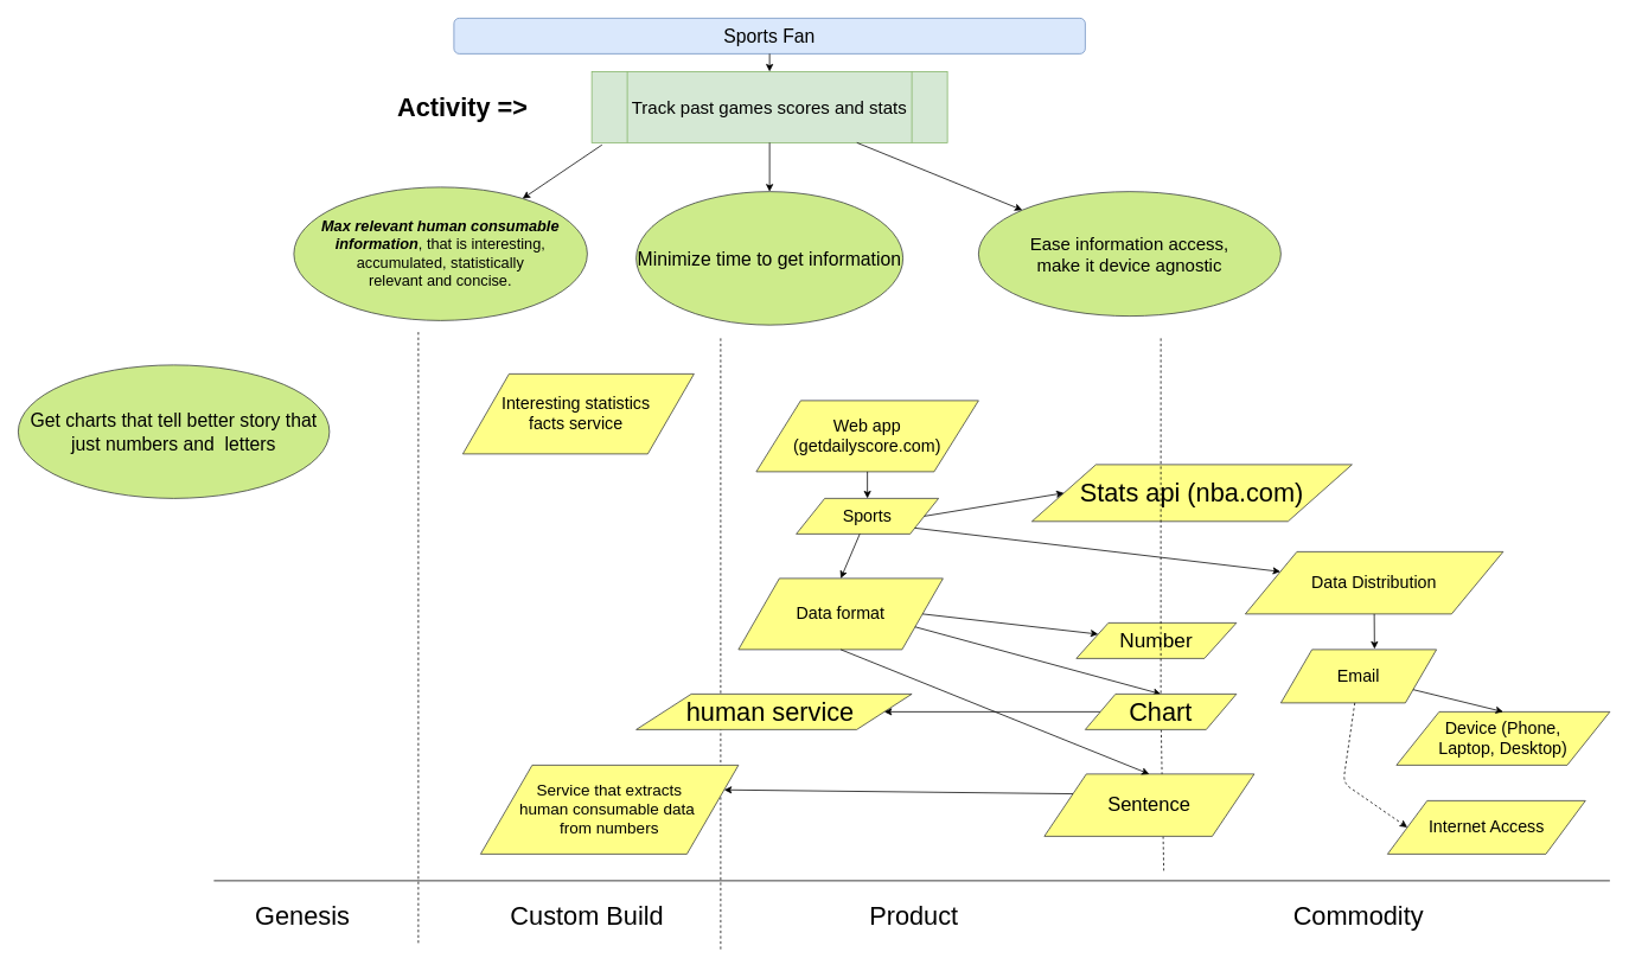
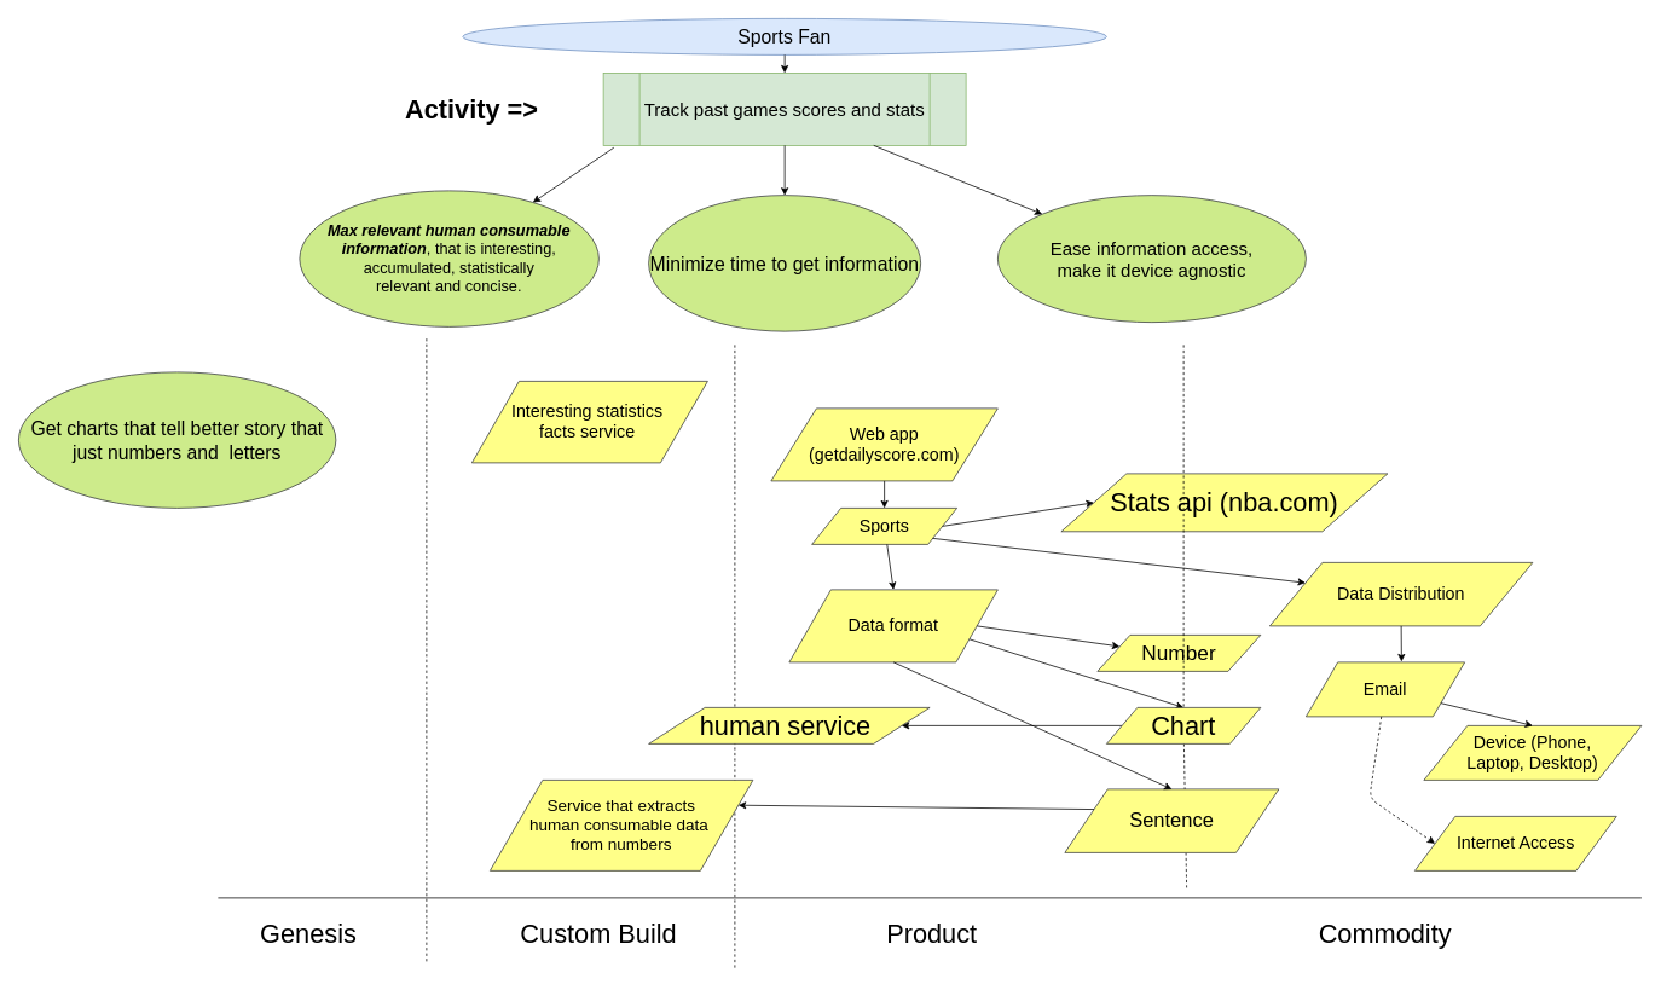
- <mxCell id="2" value="Sports Fan" style="rounded=1;whiteSpace=wrap;html=1;fillColor=#dae8fc;strokeColor=#6c8ebf;fontSize=21;" parent="1" vertex="1"><mxGeometry x="510" y="20" width="710" height="40" as="geometry" /></mxCell>
+ <mxCell id="2" value="Sports Fan" style="ellipse;whiteSpace=wrap;html=1;fillColor=#dae8fc;strokeColor=#6c8ebf;fontSize=21;" parent="1" vertex="1"><mxGeometry x="510" y="20" width="710" height="40" as="geometry" /></mxCell>
- <mxCell id="31" value="Stats api (nba.com)" style="shape=parallelogram;perimeter=parallelogramPerimeter;whiteSpace=wrap;html=1;fontSize=29;fillColor=#ffff88;strokeColor=#36393d;" parent="1" vertex="1"><mxGeometry x="1160" y="522" width="360" height="63.91" as="geometry" /></mxCell>
+ <mxCell id="31" value="Stats api (nba.com)" style="shape=parallelogram;perimeter=parallelogramPerimeter;whiteSpace=wrap;html=1;fontSize=29;fillColor=#ffff88;strokeColor=#36393d;" parent="1" vertex="1"><mxGeometry x="1170" y="522" width="360" height="63.91" as="geometry" /></mxCell>
- <mxCell id="13" value="Data format" style="shape=parallelogram;perimeter=parallelogramPerimeter;whiteSpace=wrap;html=1;fontSize=19;fillColor=#ffff88;strokeColor=#36393d;" parent="1" vertex="1"><mxGeometry x="830" y="650" width="230" height="80" as="geometry" /></mxCell>
+ <mxCell id="13" value="Data format" style="shape=parallelogram;perimeter=parallelogramPerimeter;whiteSpace=wrap;html=1;fontSize=19;fillColor=#ffff88;strokeColor=#36393d;" parent="1" vertex="1"><mxGeometry x="870" y="650" width="230" height="80" as="geometry" /></mxCell>
